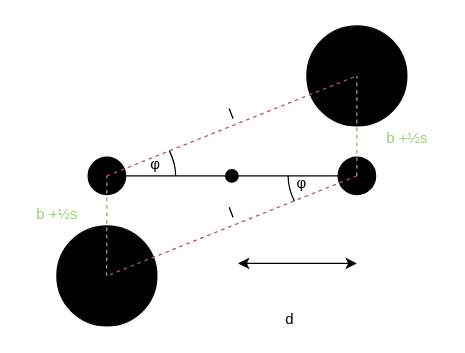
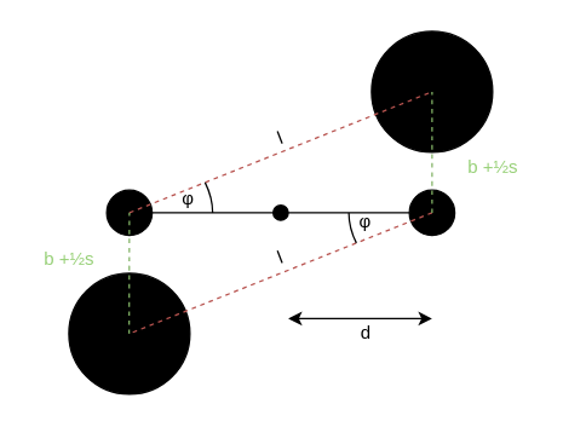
- <mxCell id="20" value="d" style="text;html=1;align=center;verticalAlign=middle;resizable=0;points=[];autosize=1;strokeColor=none;fillColor=none;" vertex="1" parent="1"><mxGeometry x="221" y="245" width="20" height="20" as="geometry" /></mxCell>
+ <mxCell id="20" value="d" style="text;html=1;align=center;verticalAlign=middle;resizable=0;points=[];autosize=1;strokeColor=none;fillColor=none;" vertex="1" parent="1"><mxGeometry x="231" y="210" width="20" height="20" as="geometry" /></mxCell>
